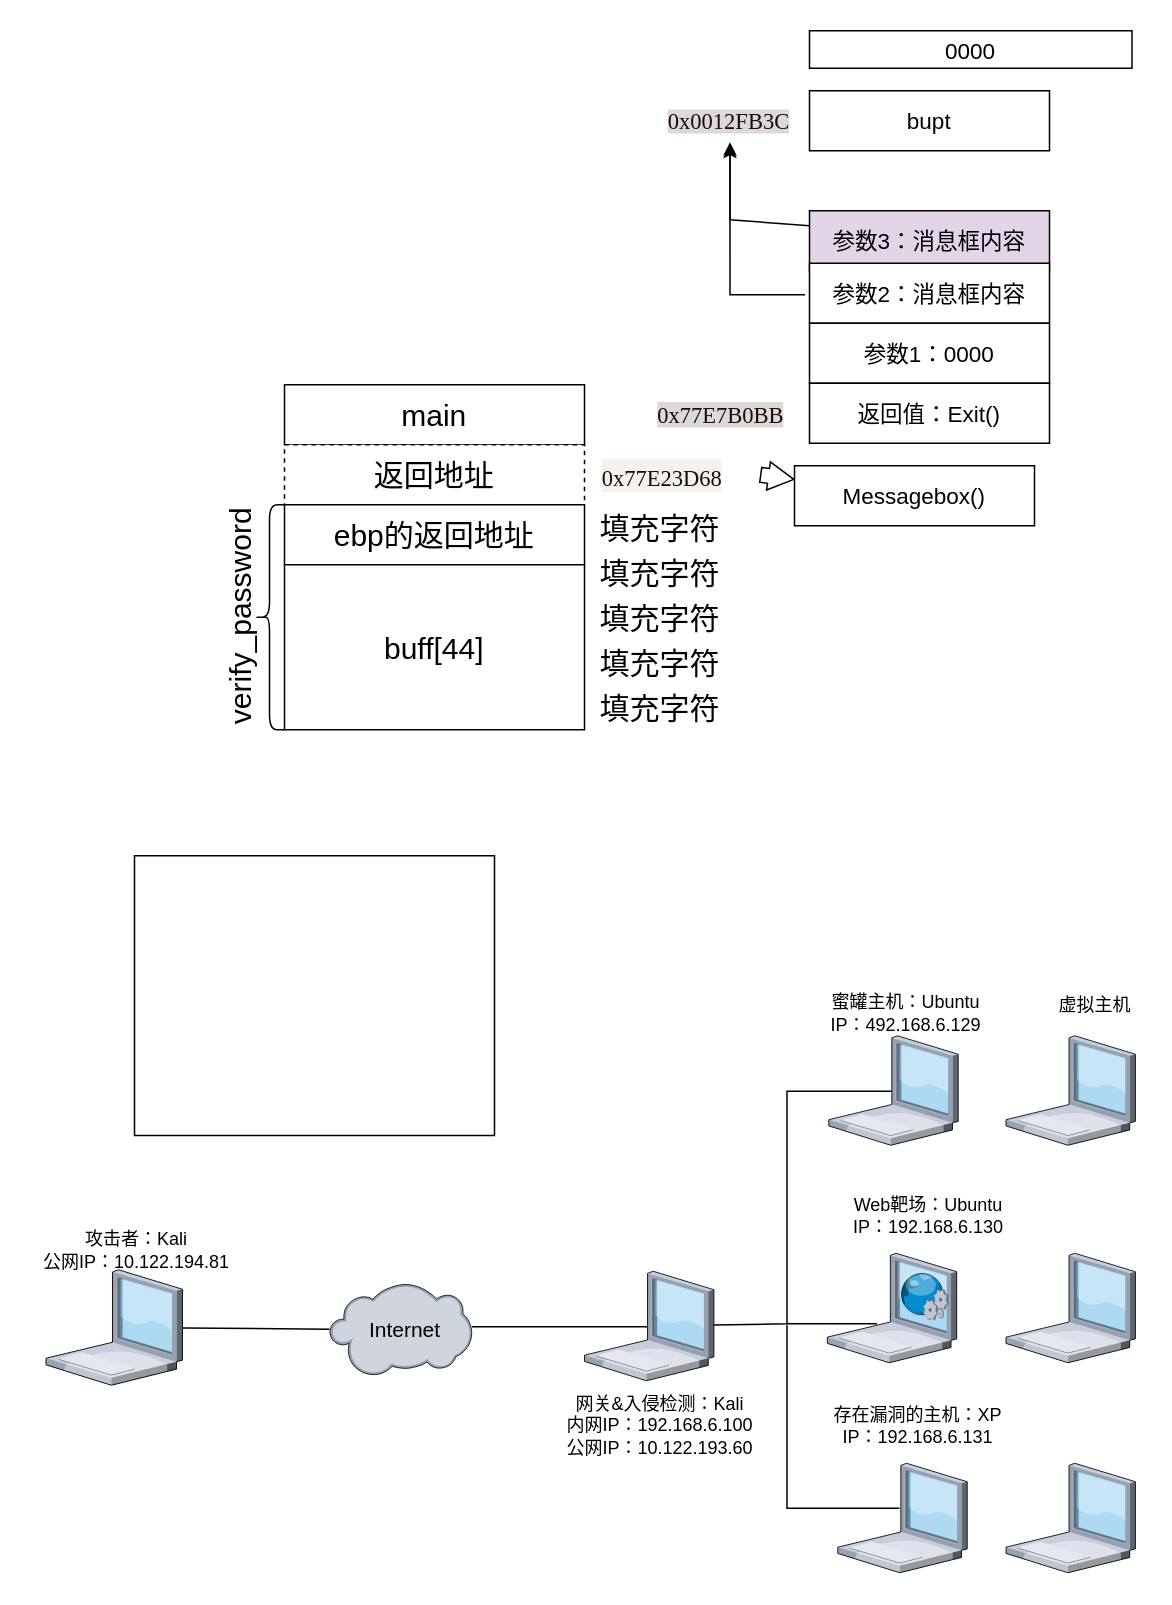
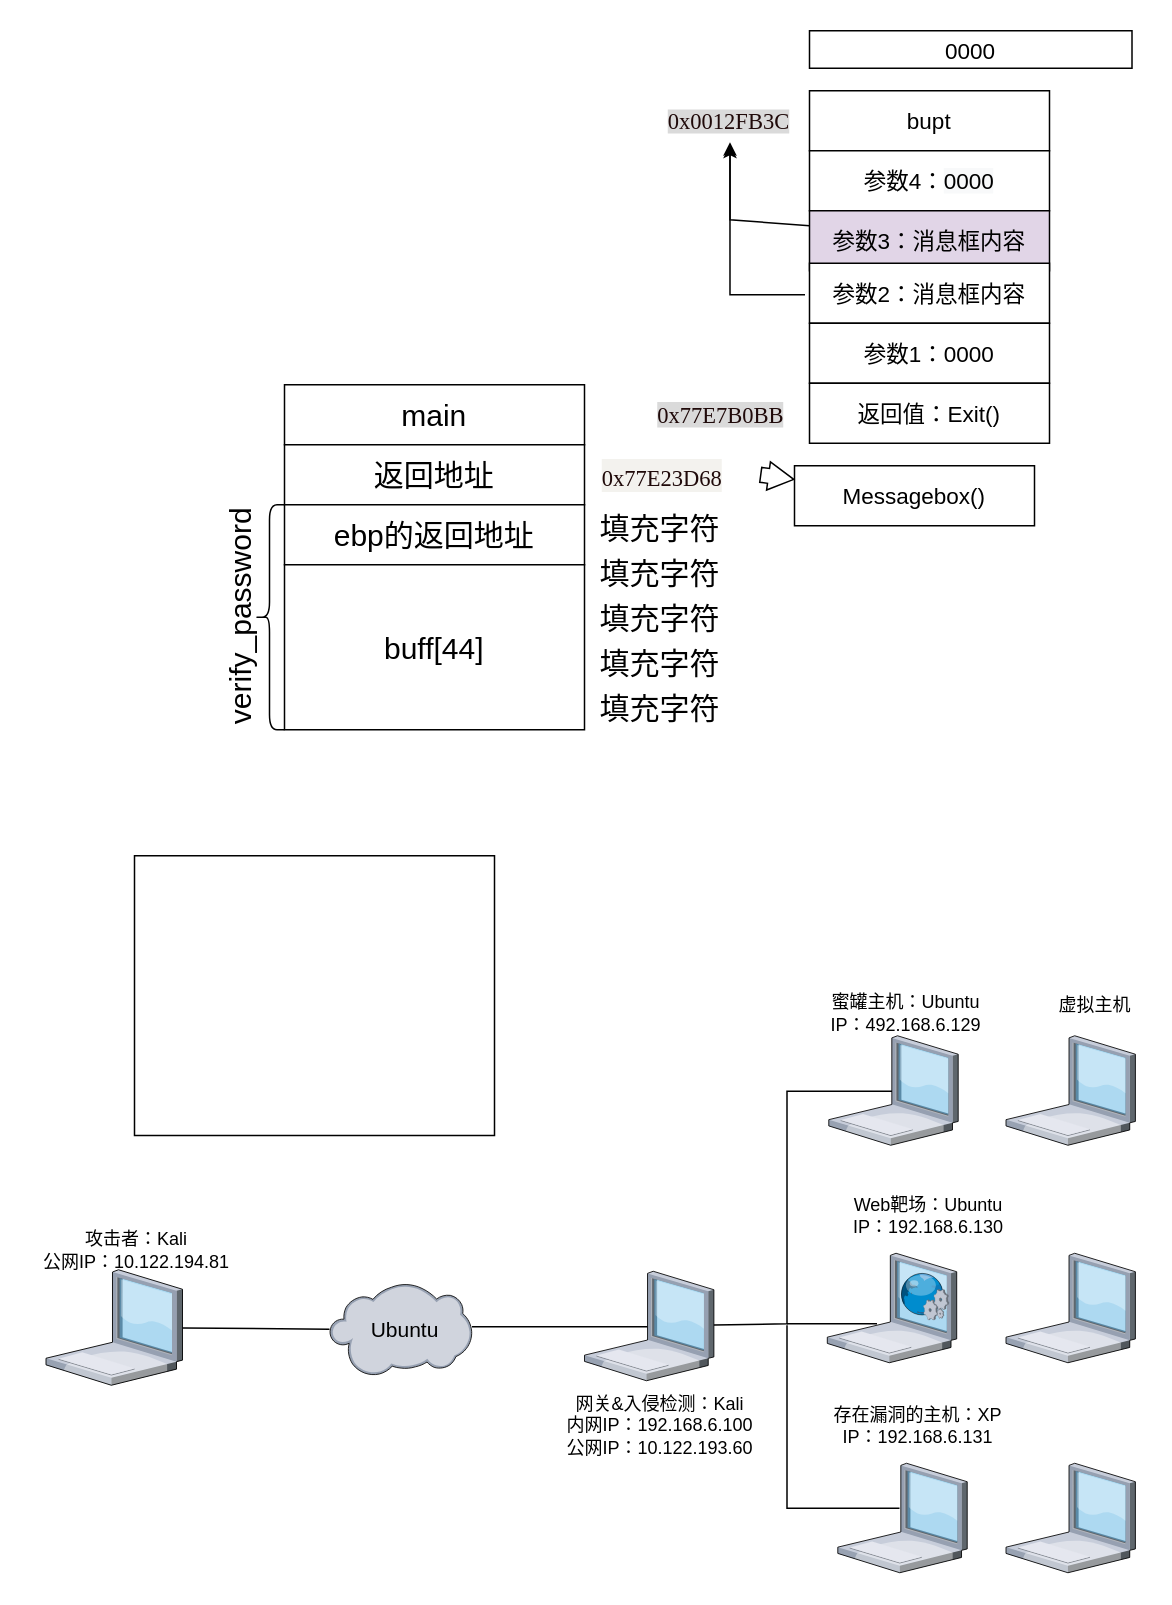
+ <mxCell id="16" value="参数4：&lt;span style=&quot;color: rgb(0 , 0 , 0) ; font-family: &amp;#34;helvetica&amp;#34; ; font-size: 15px ; font-style: normal ; font-weight: 400 ; letter-spacing: normal ; text-align: center ; text-indent: 0px ; text-transform: none ; word-spacing: 0px ; background-color: rgb(248 , 249 , 250) ; display: inline ; float: none&quot;&gt;0000&lt;/span&gt;&lt;br&gt;" style="rounded=0;whiteSpace=wrap;html=1;fontFamily=Helvetica;fontSize=15;" parent="1" vertex="1"><mxGeometry x="539" y="100" width="160" height="40" as="geometry" /></mxCell>
- <mxCell id="3" value="&lt;span style=&quot;font-size: 20px&quot;&gt;返回地址&lt;/span&gt;" style="rounded=0;whiteSpace=wrap;html=1;dashed=1;" parent="1" vertex="1"><mxGeometry x="189" y="296" width="200" height="40" as="geometry" /></mxCell>
+ <mxCell id="3" value="&lt;span style=&quot;font-size: 20px&quot;&gt;返回地址&lt;/span&gt;" style="rounded=0;whiteSpace=wrap;html=1;" parent="1" vertex="1"><mxGeometry x="189" y="296" width="200" height="40" as="geometry" /></mxCell>
- <mxCell id="48" value="&lt;font style=&quot;font-size: 14px&quot;&gt;Internet&lt;/font&gt;" style="text;html=1;align=center;verticalAlign=middle;resizable=0;points=[];autosize=1;strokeColor=none;fillColor=none;" vertex="1" parent="1"><mxGeometry x="239" y="876" width="60" height="20" as="geometry" /></mxCell>
+ <mxCell id="48" value="&lt;font style=&quot;font-size: 14px&quot;&gt;Ubuntu&lt;/font&gt;" style="text;html=1;align=center;verticalAlign=middle;resizable=0;points=[];autosize=1;strokeColor=none;fillColor=none;" vertex="1" parent="1"><mxGeometry x="239" y="876" width="60" height="20" as="geometry" /></mxCell>
